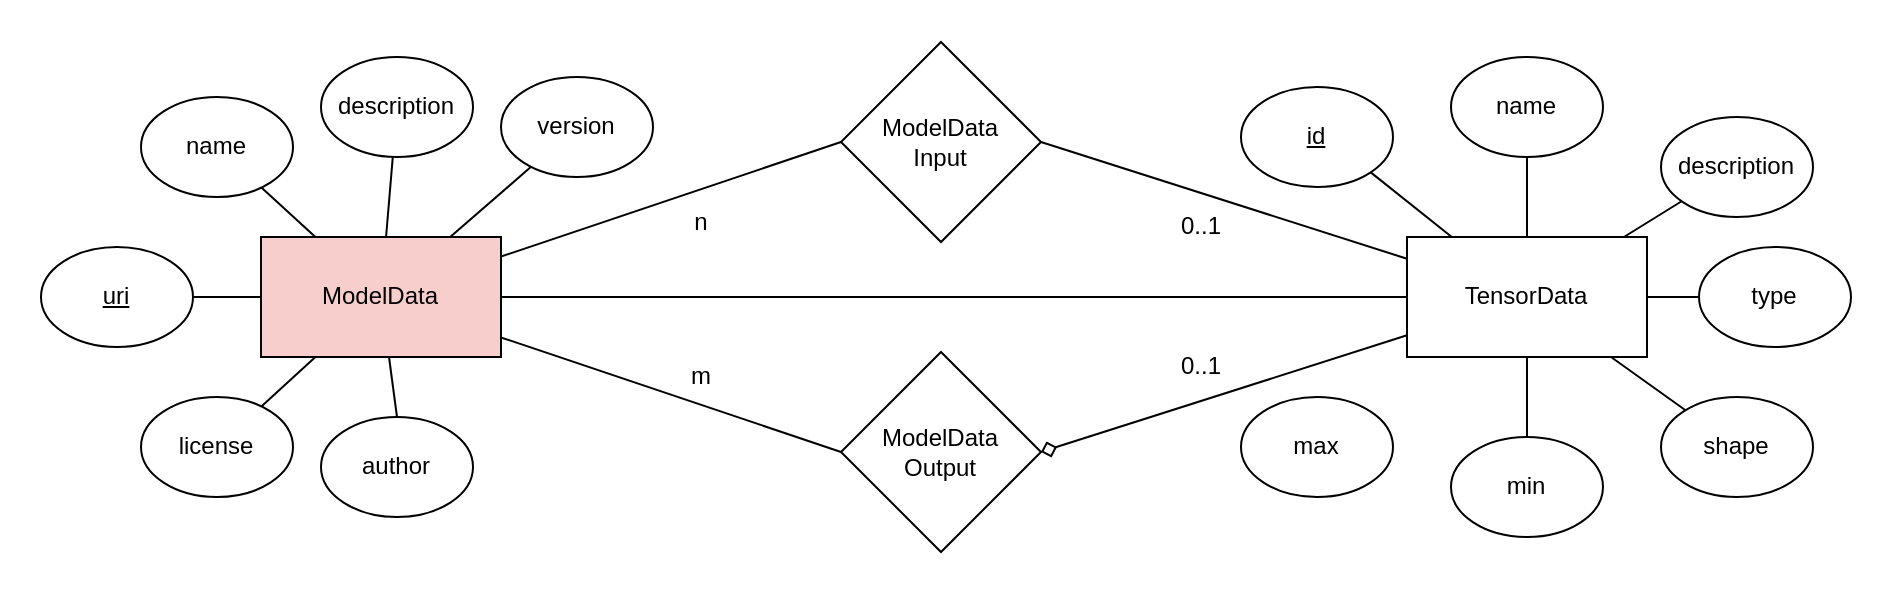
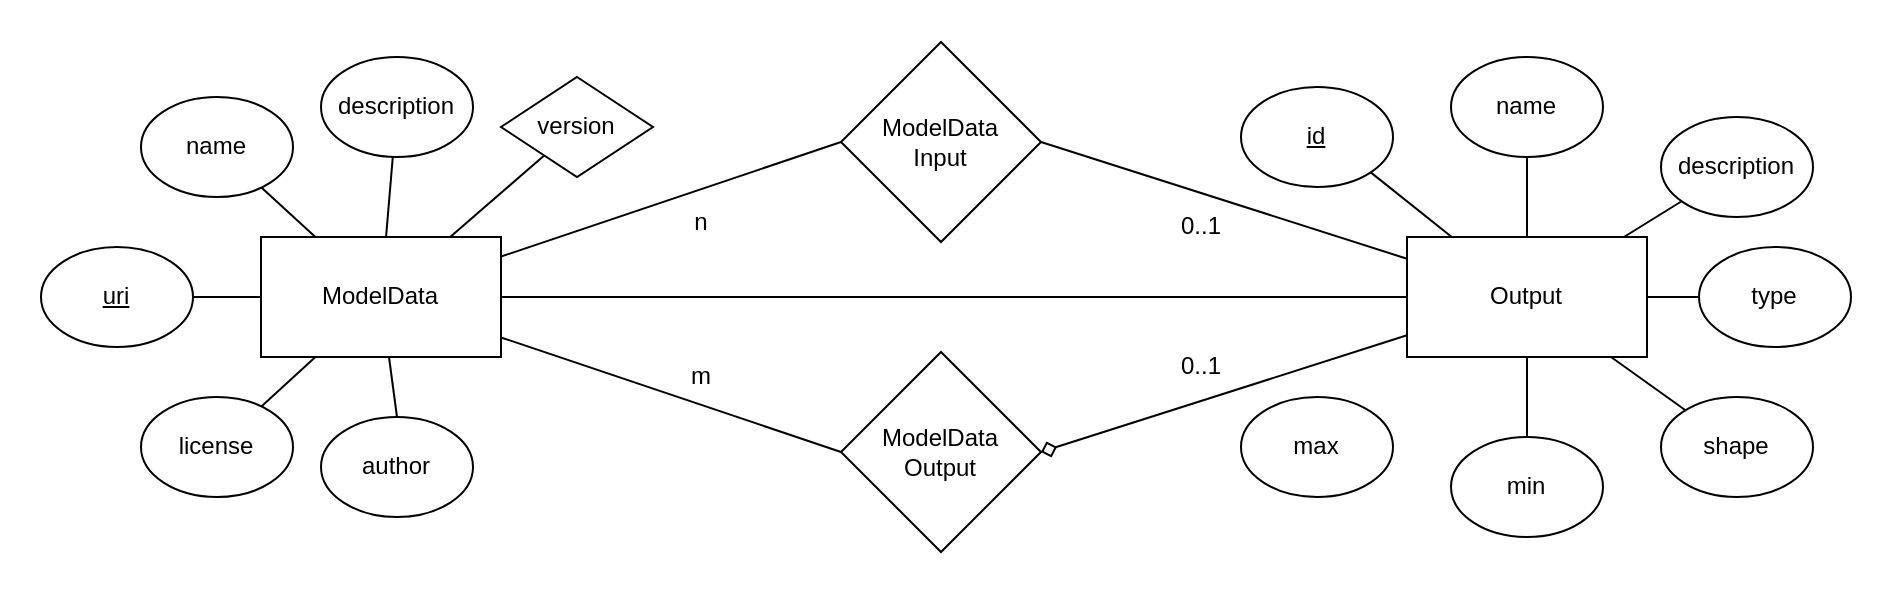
- <mxCell id="24" value="version" style="ellipse;whiteSpace=wrap;html=1;" vertex="1" parent="1"><mxGeometry x="250" y="38" width="76" height="50" as="geometry" /></mxCell>
+ <mxCell id="24" value="version" style="rhombus;whiteSpace=wrap;html=1;" vertex="1" parent="1"><mxGeometry x="250" y="38" width="76" height="50" as="geometry" /></mxCell>
- <mxCell id="10" value="ModelData" style="rounded=0;whiteSpace=wrap;html=1;fillColor=#f8cecc;" vertex="1" parent="1"><mxGeometry x="130" y="118" width="120" height="60" as="geometry" /></mxCell>
+ <mxCell id="10" value="ModelData" style="rounded=0;whiteSpace=wrap;html=1;" vertex="1" parent="1"><mxGeometry x="130" y="118" width="120" height="60" as="geometry" /></mxCell>
- <mxCell id="20" value="TensorData" style="rounded=0;whiteSpace=wrap;html=1;" vertex="1" parent="1"><mxGeometry x="703" y="118" width="120" height="60" as="geometry" /></mxCell>
+ <mxCell id="20" value="Output" style="rounded=0;whiteSpace=wrap;html=1;" vertex="1" parent="1"><mxGeometry x="703" y="118" width="120" height="60" as="geometry" /></mxCell>
